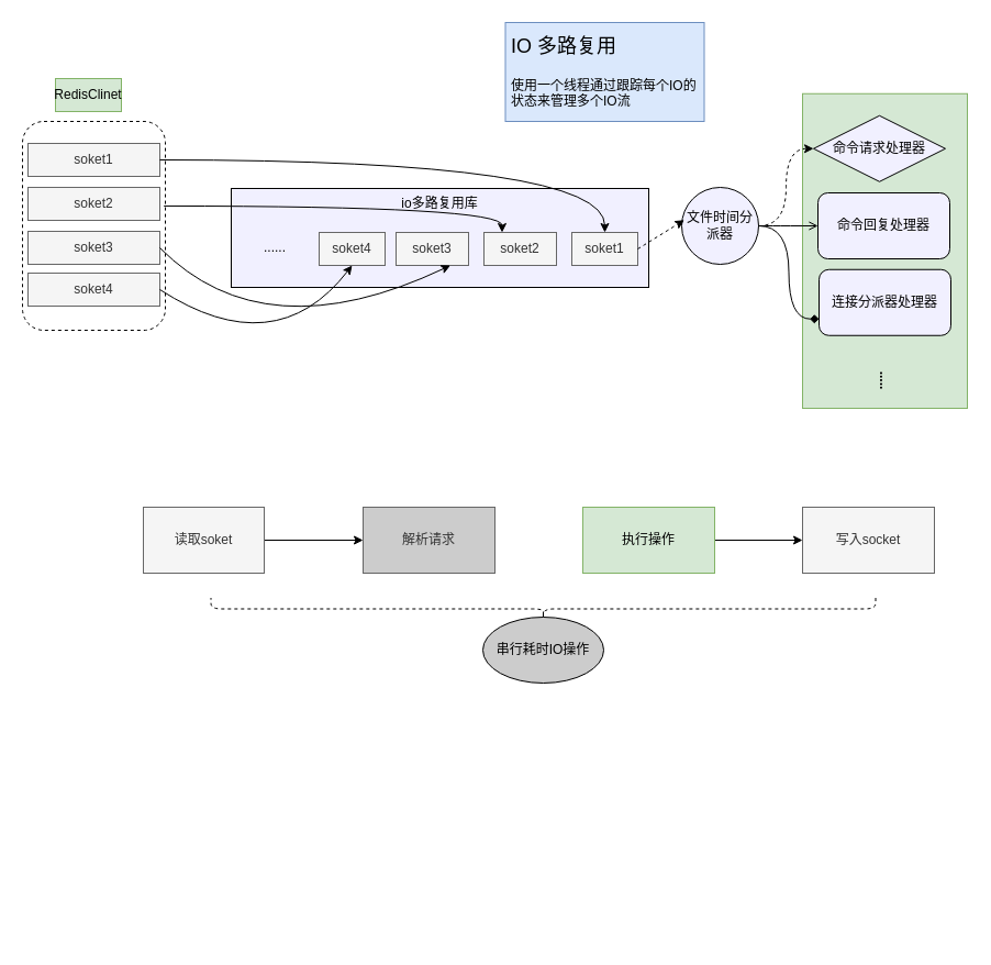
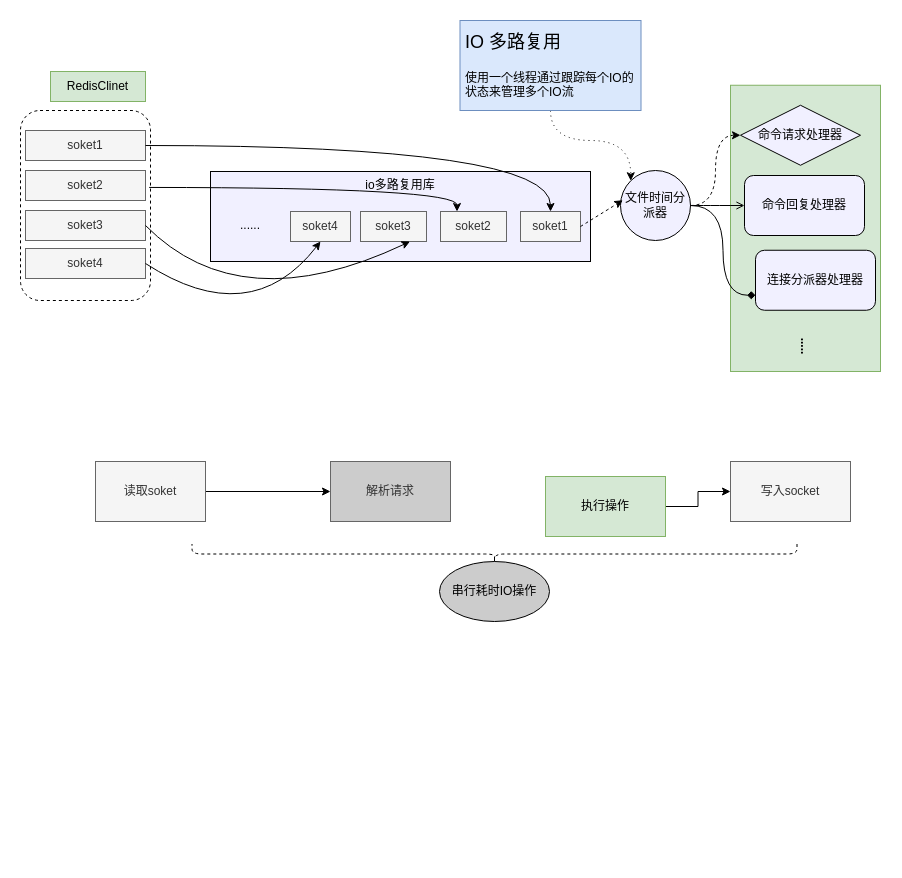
- <mxCell id="35" value="RedisClinet" style="text;html=1;strokeColor=#82b366;fillColor=#d5e8d4;align=center;verticalAlign=middle;whiteSpace=wrap;rounded=0;" vertex="1" parent="1"><mxGeometry x="50" y="71" width="60" height="30" as="geometry" /></mxCell>
+ <mxCell id="35" value="RedisClinet" style="text;html=1;strokeColor=#82b366;fillColor=#d5e8d4;align=center;verticalAlign=middle;whiteSpace=wrap;rounded=0;" vertex="1" parent="1"><mxGeometry x="50" y="71" width="95" height="30" as="geometry" /></mxCell>
+ <mxCell id="36" style="edgeStyle=orthogonalEdgeStyle;curved=1;rounded=0;orthogonalLoop=1;jettySize=auto;html=1;entryX=0;entryY=0;entryDx=0;entryDy=0;fontSize=18;elbow=vertical;dashed=1;dashPattern=1 4;" edge="1" parent="1" source="37" target="19"><mxGeometry relative="1" as="geometry" /></mxCell>
- <mxCell id="24" value="连接分派器处理器" style="rounded=1;whiteSpace=wrap;html=1;fillColor=#F1F0FF;" vertex="1" parent="1"><mxGeometry x="745" y="244.75" width="120" height="60" as="geometry" /></mxCell>
+ <mxCell id="24" value="连接分派器处理器" style="rounded=1;whiteSpace=wrap;html=1;fillColor=#F1F0FF;" vertex="1" parent="1"><mxGeometry x="755" y="249.75" width="120" height="60" as="geometry" /></mxCell>
- <mxCell id="8" value="读取soket" style="rounded=0;whiteSpace=wrap;html=1;fillColor=#f5f5f5;fontColor=#333333;strokeColor=#666666;" vertex="1" parent="1"><mxGeometry x="130" y="461" width="110" height="60" as="geometry" /></mxCell>
+ <mxCell id="8" value="读取soket" style="rounded=0;whiteSpace=wrap;html=1;fillColor=#f5f5f5;fontColor=#333333;strokeColor=#666666;" vertex="1" parent="1"><mxGeometry x="95" y="461" width="110" height="60" as="geometry" /></mxCell>
- <mxCell id="11" value="执行操作" style="whiteSpace=wrap;html=1;fillColor=#d5e8d4;strokeColor=#82b366;rounded=0;" vertex="1" parent="1"><mxGeometry x="530" y="461" width="120" height="60" as="geometry" /></mxCell>
+ <mxCell id="11" value="执行操作" style="whiteSpace=wrap;html=1;fillColor=#d5e8d4;strokeColor=#82b366;rounded=0;" vertex="1" parent="1"><mxGeometry x="545" y="476" width="120" height="60" as="geometry" /></mxCell>
